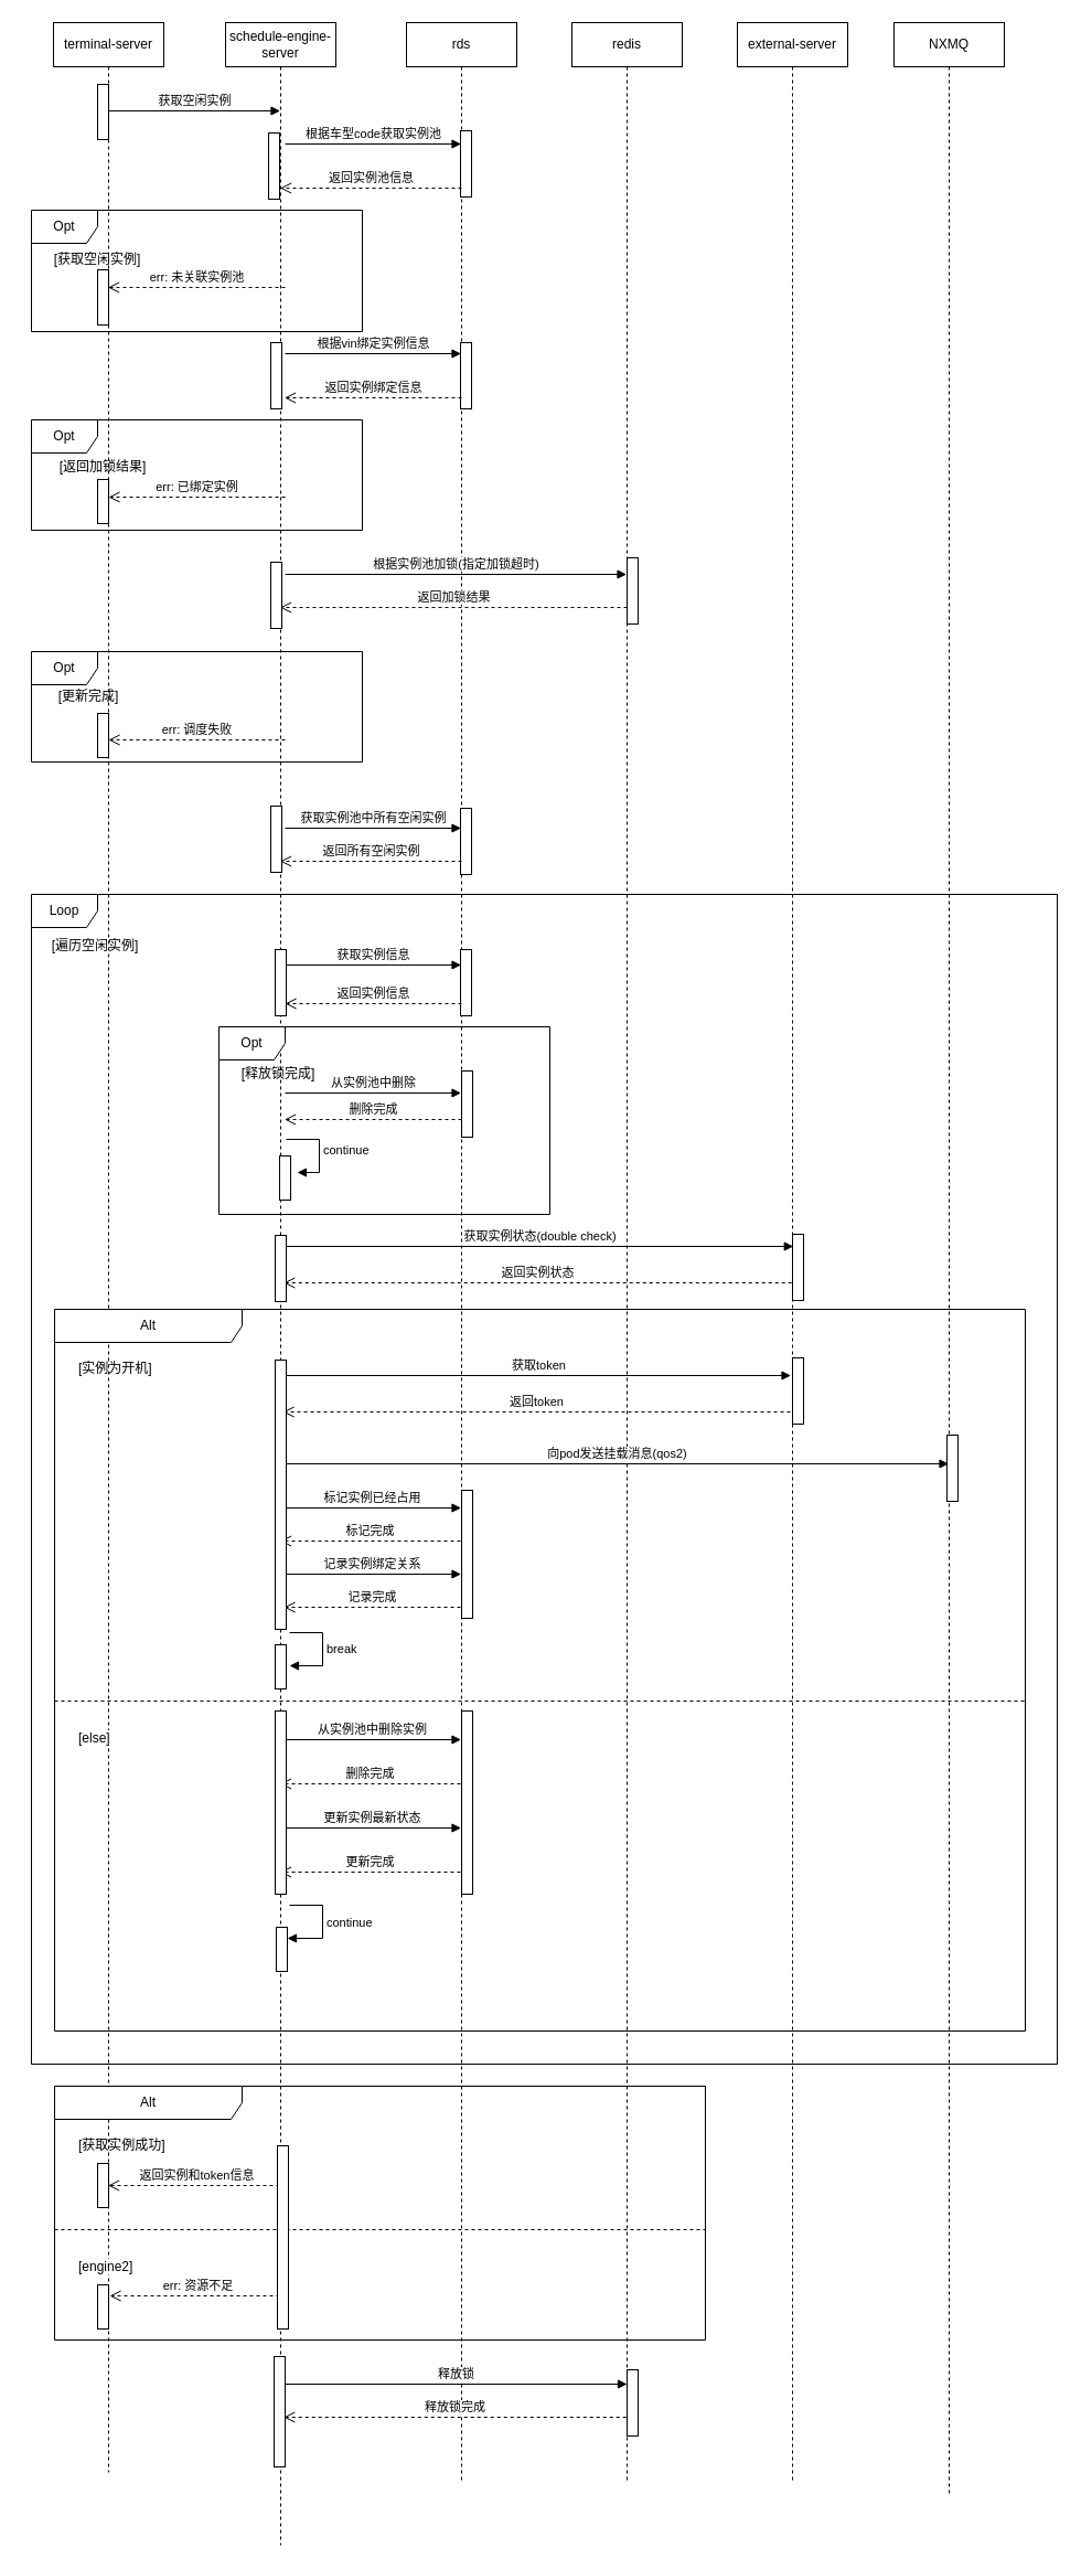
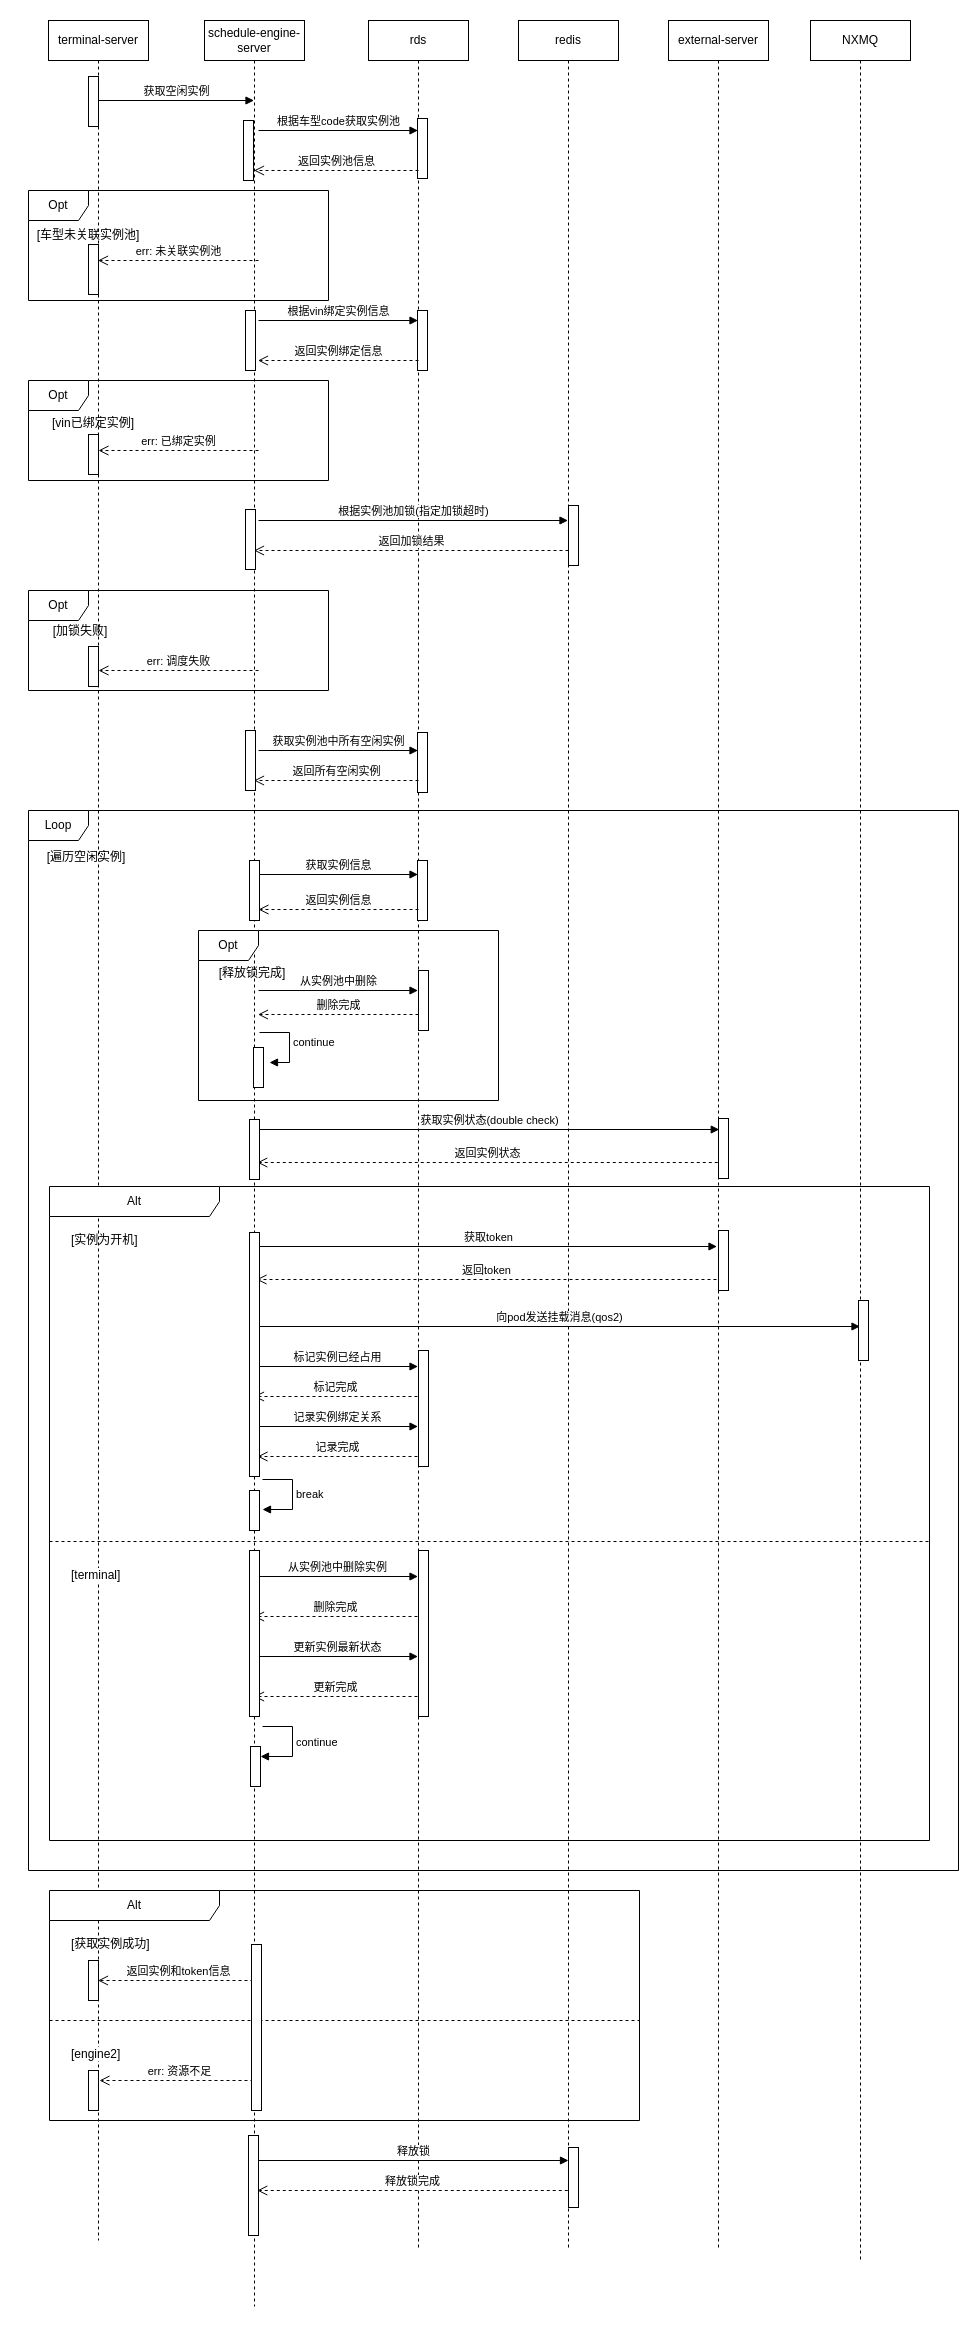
- <mxCell id="23" value="[获取空闲实例]" style="text;html=1;strokeColor=none;fillColor=none;align=center;verticalAlign=middle;whiteSpace=wrap;rounded=0;" vertex="1" parent="1"><mxGeometry x="28" y="220" width="120" height="30" as="geometry" /></mxCell>
+ <mxCell id="23" value="[车型未关联实例池]" style="text;html=1;strokeColor=none;fillColor=none;align=center;verticalAlign=middle;whiteSpace=wrap;rounded=0;" vertex="1" parent="1"><mxGeometry x="28" y="220" width="120" height="30" as="geometry" /></mxCell>
- <mxCell id="28" value="[返回加锁结果]" style="text;html=1;strokeColor=none;fillColor=none;align=center;verticalAlign=middle;whiteSpace=wrap;rounded=0;" vertex="1" parent="1"><mxGeometry x="33" y="408" width="120" height="30" as="geometry" /></mxCell>
+ <mxCell id="28" value="[vin已绑定实例]" style="text;html=1;strokeColor=none;fillColor=none;align=center;verticalAlign=middle;whiteSpace=wrap;rounded=0;" vertex="1" parent="1"><mxGeometry x="33" y="408" width="120" height="30" as="geometry" /></mxCell>
- <mxCell id="33" value="[更新完成]" style="text;html=1;strokeColor=none;fillColor=none;align=center;verticalAlign=middle;whiteSpace=wrap;rounded=0;" vertex="1" parent="1"><mxGeometry x="20" y="616" width="120" height="30" as="geometry" /></mxCell>
+ <mxCell id="33" value="[加锁失败]" style="text;html=1;strokeColor=none;fillColor=none;align=center;verticalAlign=middle;whiteSpace=wrap;rounded=0;" vertex="1" parent="1"><mxGeometry x="20" y="616" width="120" height="30" as="geometry" /></mxCell>
- <mxCell id="43" value="[else]" style="line;strokeWidth=1;dashed=1;labelPosition=center;verticalLabelPosition=bottom;align=left;verticalAlign=top;spacingLeft=20;spacingTop=15;html=1;whiteSpace=wrap;" vertex="1" parent="41"><mxGeometry y="350" width="880" height="10" as="geometry" /></mxCell>
+ <mxCell id="43" value="[terminal]" style="line;strokeWidth=1;dashed=1;labelPosition=center;verticalLabelPosition=bottom;align=left;verticalAlign=top;spacingLeft=20;spacingTop=15;html=1;whiteSpace=wrap;" vertex="1" parent="41"><mxGeometry y="350" width="880" height="10" as="geometry" /></mxCell>
